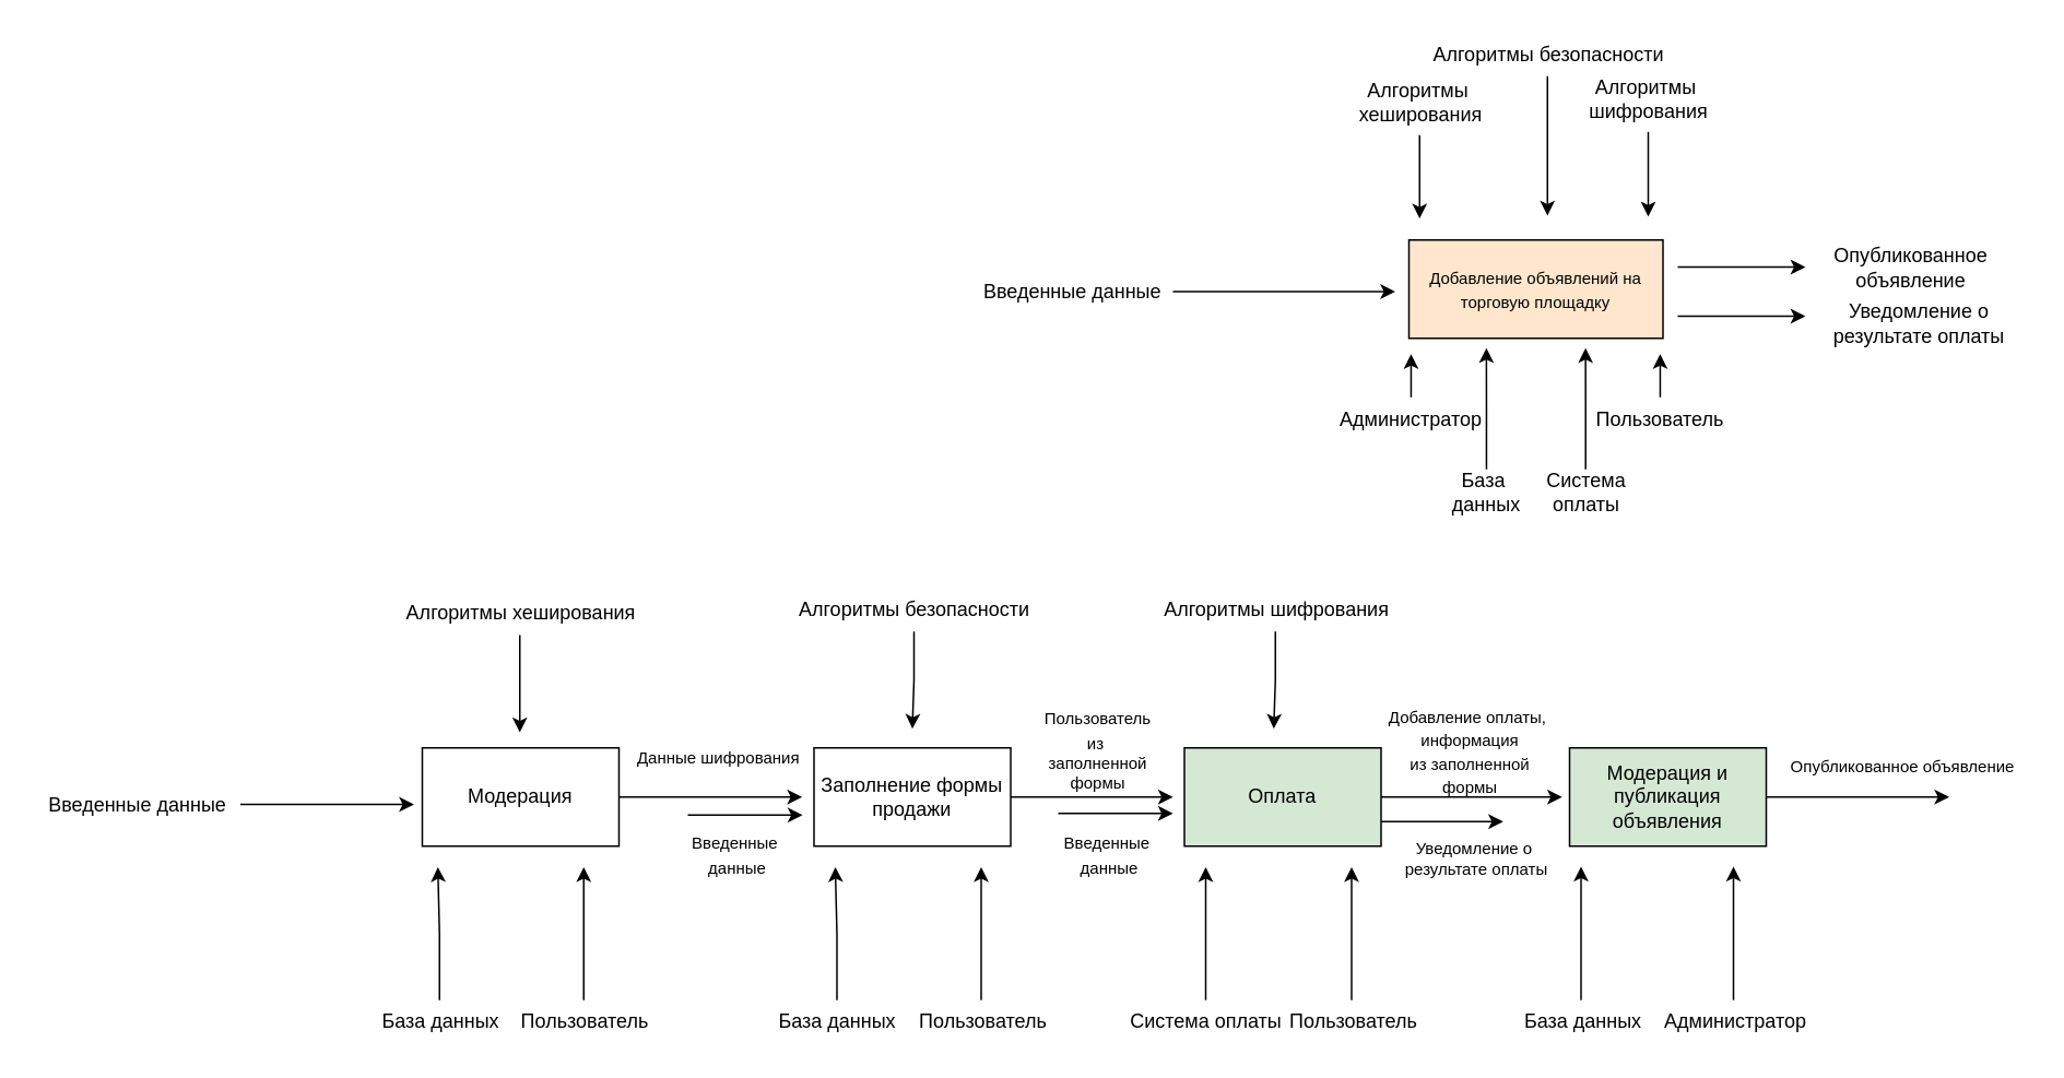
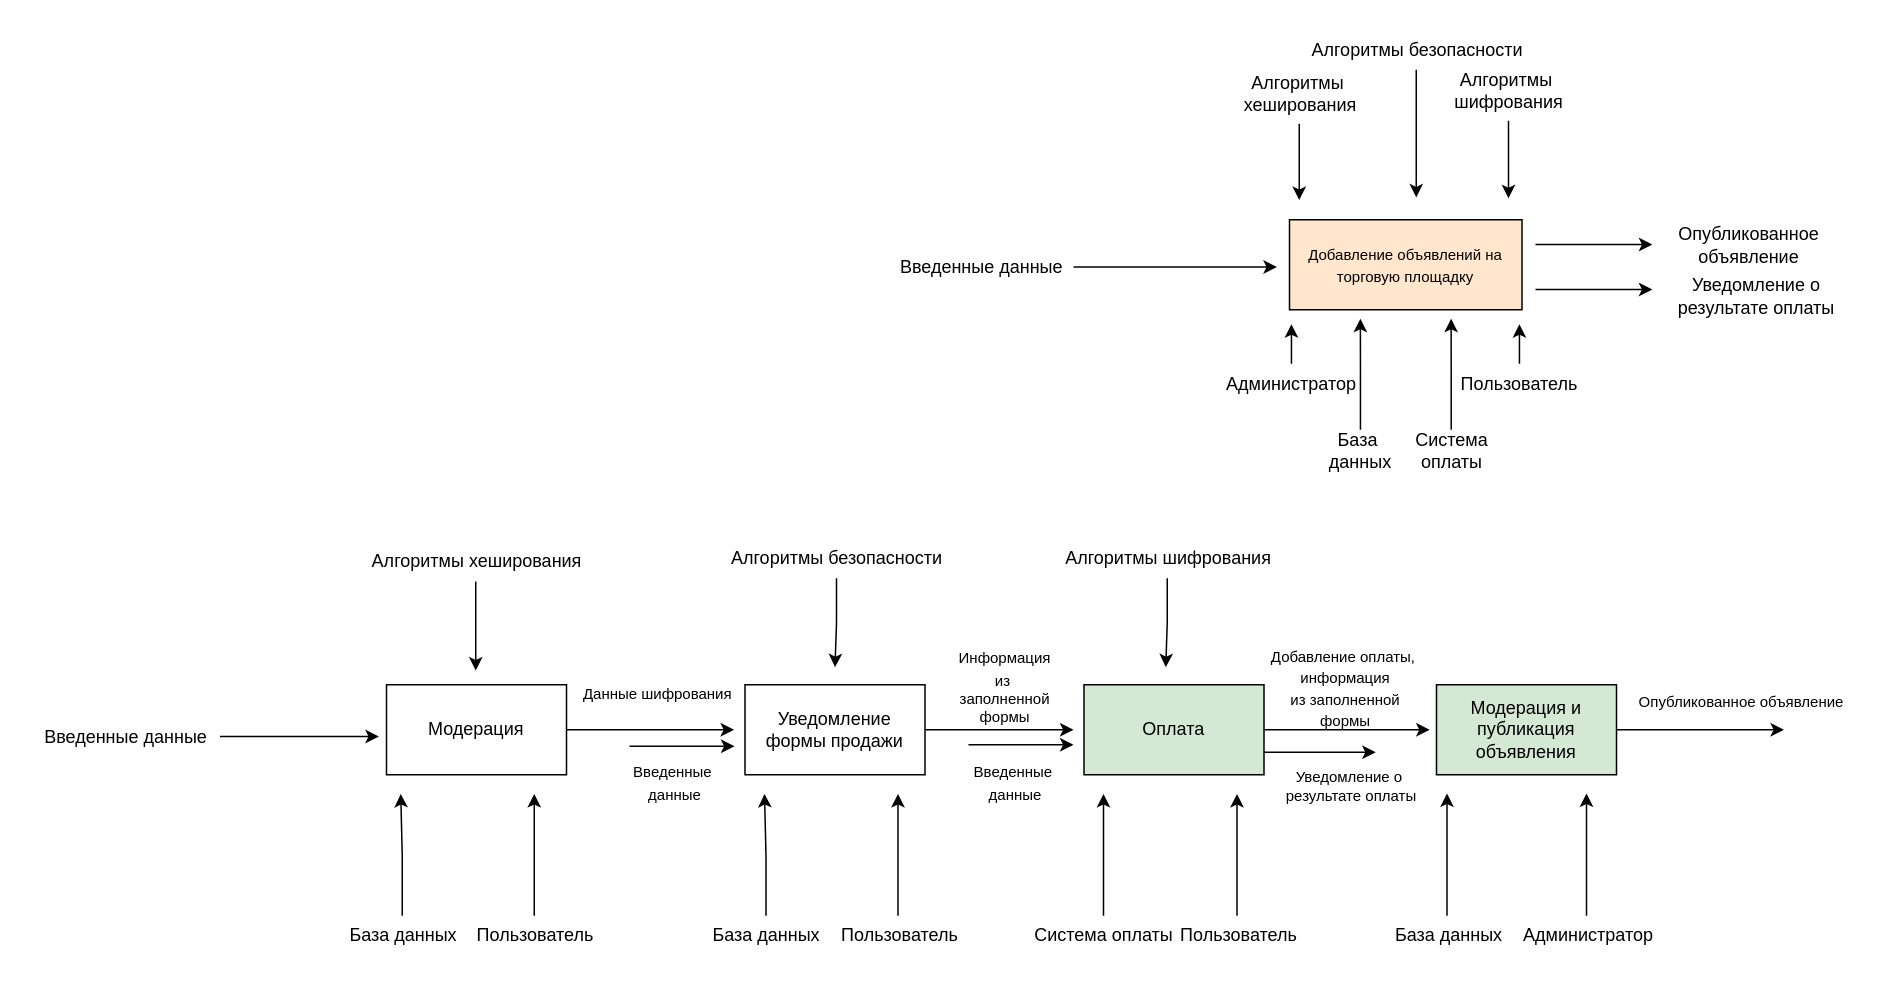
- <mxCell id="20" value="&lt;font style=&quot;font-size: 10px;&quot;&gt;&lt;span style=&quot;text-wrap: wrap;&quot;&gt;Пользователь из&amp;nbsp;&lt;/span&gt;&lt;/font&gt;&lt;div style=&quot;font-size: 10px;&quot;&gt;&lt;font style=&quot;font-size: 10px;&quot;&gt;&lt;span style=&quot;text-wrap: wrap;&quot;&gt;заполненной формы&lt;/span&gt;&lt;/font&gt;&lt;/div&gt;" style="text;html=1;align=center;verticalAlign=middle;resizable=0;points=[];autosize=1;strokeColor=none;fillColor=none;" parent="1" vertex="1"><mxGeometry x="612" y="438" width="114" height="38" as="geometry" /></mxCell>
+ <mxCell id="20" value="&lt;font style=&quot;font-size: 10px;&quot;&gt;&lt;span style=&quot;text-wrap: wrap;&quot;&gt;Информация из&amp;nbsp;&lt;/span&gt;&lt;/font&gt;&lt;div style=&quot;font-size: 10px;&quot;&gt;&lt;font style=&quot;font-size: 10px;&quot;&gt;&lt;span style=&quot;text-wrap: wrap;&quot;&gt;заполненной формы&lt;/span&gt;&lt;/font&gt;&lt;/div&gt;" style="text;html=1;align=center;verticalAlign=middle;resizable=0;points=[];autosize=1;strokeColor=none;fillColor=none;" parent="1" vertex="1"><mxGeometry x="612" y="438" width="114" height="38" as="geometry" /></mxCell>
- <mxCell id="15" value="Заполнение формы продажи" style="whiteSpace=wrap;html=1;" parent="1" vertex="1"><mxGeometry x="496" y="456" width="120" height="60" as="geometry" /></mxCell>
+ <mxCell id="15" value="Уведомление формы продажи" style="whiteSpace=wrap;html=1;" parent="1" vertex="1"><mxGeometry x="496" y="456" width="120" height="60" as="geometry" /></mxCell>
